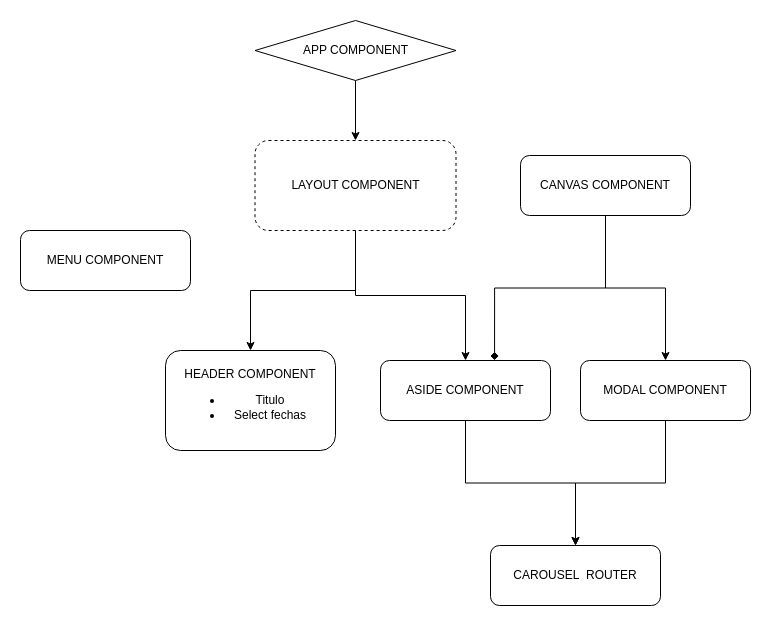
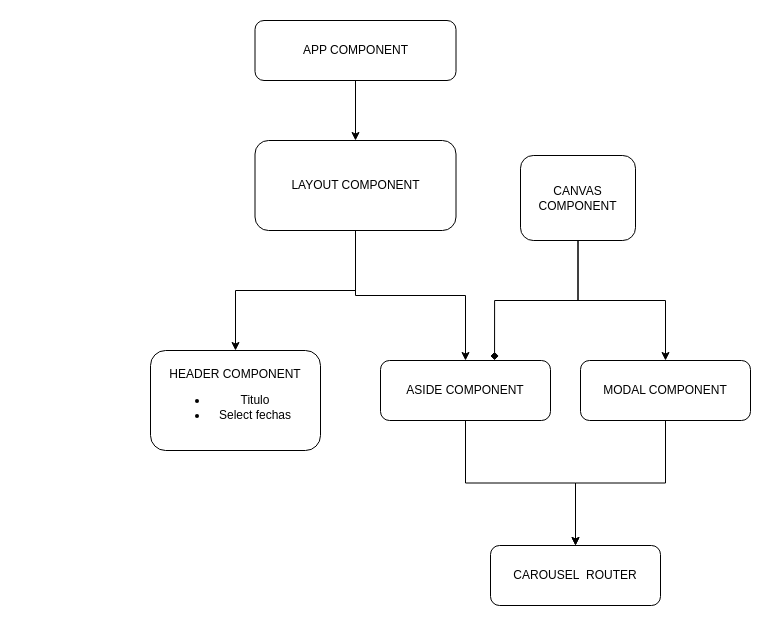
- <mxCell id="12" value="APP COMPONENT" style="rhombus;whiteSpace=wrap;html=1;" vertex="1" parent="1"><mxGeometry x="254.5" y="20" width="201" height="60" as="geometry" /></mxCell>
+ <mxCell id="12" value="APP COMPONENT" style="rounded=1;whiteSpace=wrap;html=1;" vertex="1" parent="1"><mxGeometry x="254.5" y="20" width="201" height="60" as="geometry" /></mxCell>
- <mxCell id="4" value="LAYOUT COMPONENT" style="rounded=1;whiteSpace=wrap;html=1;dashed=1;" vertex="1" parent="1"><mxGeometry x="254.5" y="140" width="201" height="90" as="geometry" /></mxCell>
+ <mxCell id="4" value="LAYOUT COMPONENT" style="rounded=1;whiteSpace=wrap;html=1;" vertex="1" parent="1"><mxGeometry x="254.5" y="140" width="201" height="90" as="geometry" /></mxCell>
- <mxCell id="15" value="CANVAS COMPONENT" style="rounded=1;whiteSpace=wrap;html=1;" vertex="1" parent="1"><mxGeometry x="520" y="155" width="170" height="60" as="geometry" /></mxCell>
+ <mxCell id="15" value="CANVAS COMPONENT" style="rounded=1;whiteSpace=wrap;html=1;" vertex="1" parent="1"><mxGeometry x="520" y="155" width="115" height="85" as="geometry" /></mxCell>
- <mxCell id="5" value="MENU COMPONENT" style="rounded=1;whiteSpace=wrap;html=1;" vertex="1" parent="1"><mxGeometry x="20" y="230" width="170" height="60" as="geometry" /></mxCell>
- <mxCell id="6" value="HEADER COMPONENT&lt;br&gt;&lt;ul&gt;&lt;li&gt;Titulo&lt;/li&gt;&lt;li&gt;Select fechas&lt;/li&gt;&lt;/ul&gt;" style="rounded=1;whiteSpace=wrap;html=1;" vertex="1" parent="1"><mxGeometry x="165" y="350" width="170" height="100" as="geometry" /></mxCell>
+ <mxCell id="6" value="HEADER COMPONENT&lt;br&gt;&lt;ul&gt;&lt;li&gt;Titulo&lt;/li&gt;&lt;li&gt;Select fechas&lt;/li&gt;&lt;/ul&gt;" style="rounded=1;whiteSpace=wrap;html=1;" vertex="1" parent="1"><mxGeometry x="150" y="350" width="170" height="100" as="geometry" /></mxCell>
